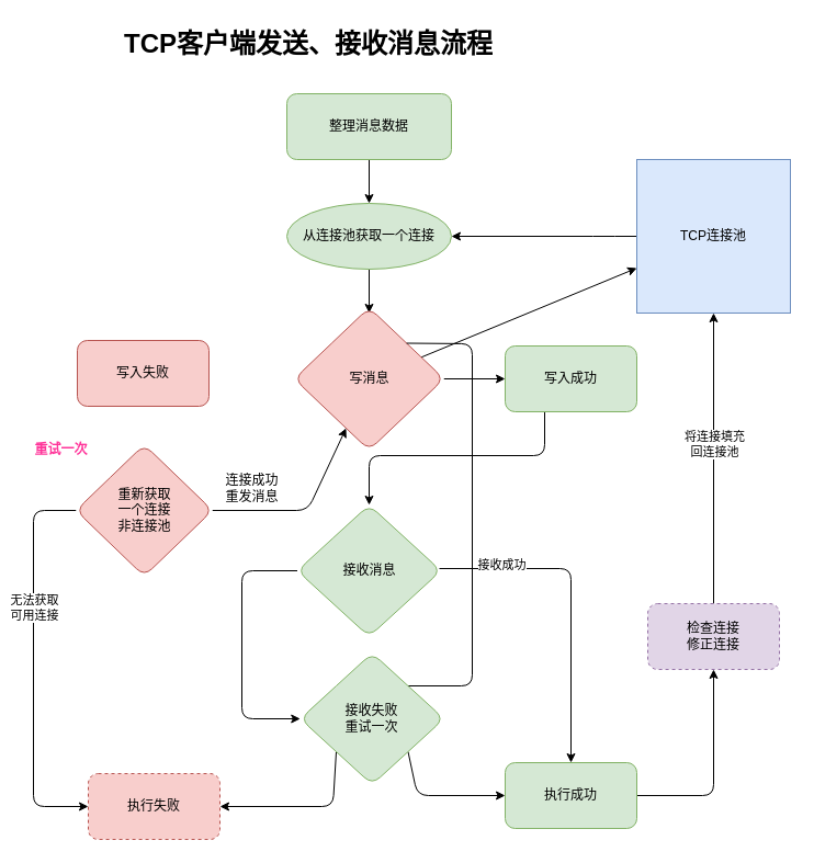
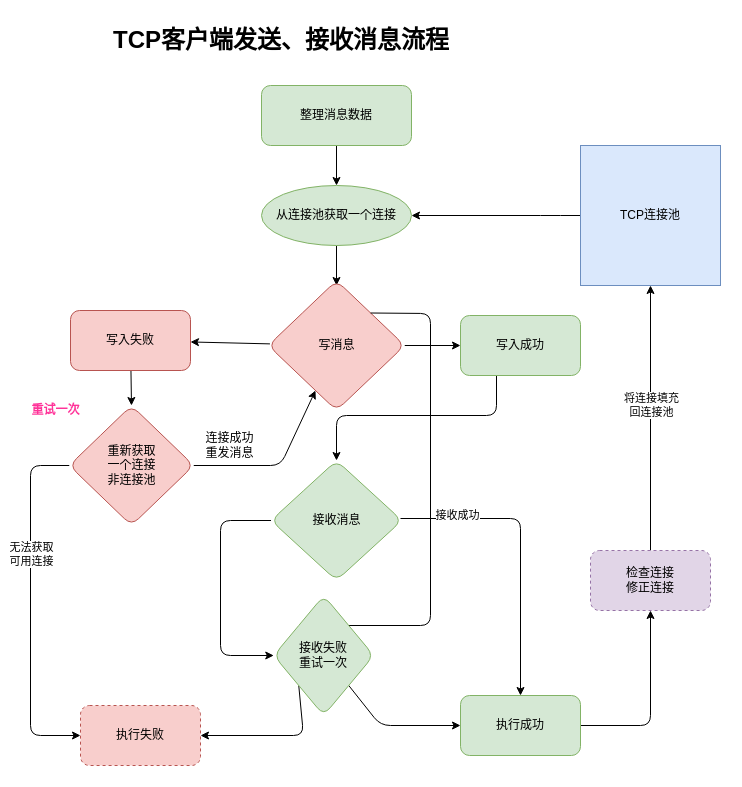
- <mxCell id="10" value="" style="edgeStyle=none;html=1;" edge="1" parent="1" source="11" target="6"><mxGeometry relative="1" as="geometry"><mxPoint x="231" y="340" as="targetPoint" /></mxGeometry></mxCell>
+ <mxCell id="10" value="" style="edgeStyle=none;html=1;" edge="1" parent="1" source="11" target="19"><mxGeometry relative="1" as="geometry"><mxPoint x="231" y="340" as="targetPoint" /></mxGeometry></mxCell>
+ <mxCell id="18" style="edgeStyle=none;html=1;entryX=0.5;entryY=0;entryDx=0;entryDy=0;" edge="1" parent="1" source="19" target="23"><mxGeometry relative="1" as="geometry" /></mxCell>
- <mxCell id="35" value="接收失败&lt;br&gt;重试一次" style="rhombus;whiteSpace=wrap;html=1;fillColor=#d5e8d4;strokeColor=#82b366;rounded=1;" vertex="1" parent="1"><mxGeometry x="273.25" y="595" width="131" height="120" as="geometry" /></mxCell>
+ <mxCell id="35" value="接收失败&lt;br&gt;重试一次" style="rhombus;whiteSpace=wrap;html=1;fillColor=#d5e8d4;strokeColor=#82b366;rounded=1;" vertex="1" parent="1"><mxGeometry x="273.25" y="595" width="100" height="120" as="geometry" /></mxCell>
